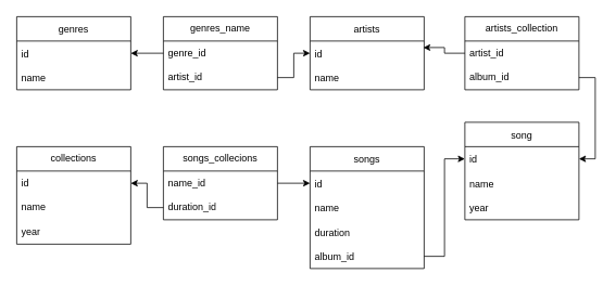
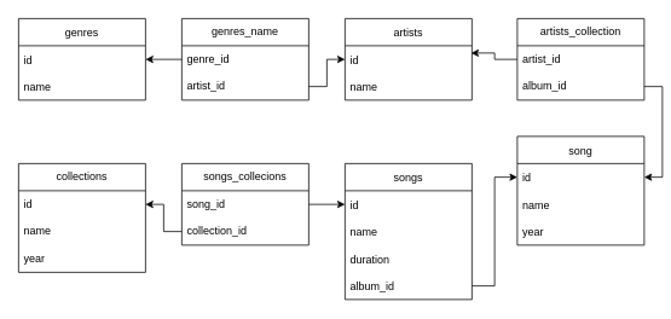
- <mxCell id="33" value="name_id" style="text;strokeColor=none;fillColor=none;align=left;verticalAlign=middle;spacingLeft=4;spacingRight=4;overflow=hidden;points=[[0,0.5],[1,0.5]];portConstraint=eastwest;rotatable=0;whiteSpace=wrap;html=1;" parent="32" vertex="1"><mxGeometry y="30" width="140" height="30" as="geometry" /></mxCell>
+ <mxCell id="33" value="song_id" style="text;strokeColor=none;fillColor=none;align=left;verticalAlign=middle;spacingLeft=4;spacingRight=4;overflow=hidden;points=[[0,0.5],[1,0.5]];portConstraint=eastwest;rotatable=0;whiteSpace=wrap;html=1;" parent="32" vertex="1"><mxGeometry y="30" width="140" height="30" as="geometry" /></mxCell>
- <mxCell id="34" value="duration_id" style="text;strokeColor=none;fillColor=none;align=left;verticalAlign=middle;spacingLeft=4;spacingRight=4;overflow=hidden;points=[[0,0.5],[1,0.5]];portConstraint=eastwest;rotatable=0;whiteSpace=wrap;html=1;" parent="32" vertex="1"><mxGeometry y="60" width="140" height="30" as="geometry" /></mxCell>
+ <mxCell id="34" value="collection_id" style="text;strokeColor=none;fillColor=none;align=left;verticalAlign=middle;spacingLeft=4;spacingRight=4;overflow=hidden;points=[[0,0.5],[1,0.5]];portConstraint=eastwest;rotatable=0;whiteSpace=wrap;html=1;" parent="32" vertex="1"><mxGeometry y="60" width="140" height="30" as="geometry" /></mxCell>
